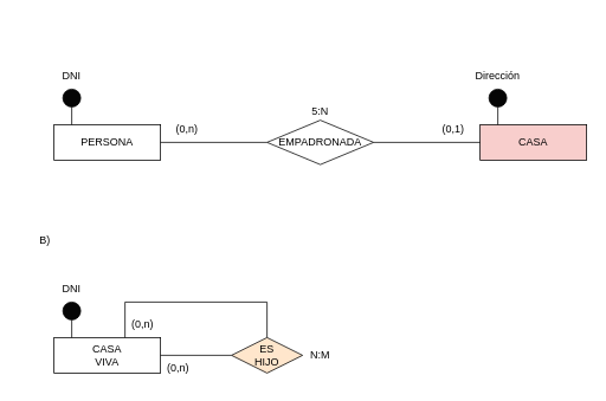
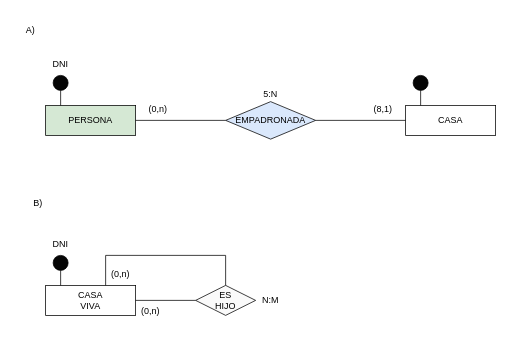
+ <mxCell id="16" value="A)" style="text;html=1;strokeColor=none;fillColor=none;align=center;verticalAlign=middle;whiteSpace=wrap;rounded=0;" parent="1" vertex="1"><mxGeometry x="20" y="20" width="40" height="40" as="geometry" /></mxCell>
- <mxCell id="14" value="Dirección" style="text;html=1;strokeColor=none;fillColor=none;align=center;verticalAlign=middle;whiteSpace=wrap;rounded=0;" parent="1" vertex="1"><mxGeometry x="530" y="70" width="60" height="30" as="geometry" /></mxCell>
- <mxCell id="8" value="(0,1)" style="text;html=1;strokeColor=none;fillColor=none;align=center;verticalAlign=middle;whiteSpace=wrap;rounded=0;" parent="1" vertex="1"><mxGeometry x="480" y="130" width="60" height="30" as="geometry" /></mxCell>
+ <mxCell id="8" value="(8,1)" style="text;html=1;strokeColor=none;fillColor=none;align=center;verticalAlign=middle;whiteSpace=wrap;rounded=0;" parent="1" vertex="1"><mxGeometry x="480" y="130" width="60" height="30" as="geometry" /></mxCell>
- <mxCell id="2" value="PERSONA" style="rounded=0;whiteSpace=wrap;html=1;" parent="1" vertex="1"><mxGeometry x="60" y="140" width="120" height="40" as="geometry" /></mxCell>
+ <mxCell id="2" value="PERSONA" style="rounded=0;whiteSpace=wrap;html=1;fillColor=#d5e8d4;" parent="1" vertex="1"><mxGeometry x="60" y="140" width="120" height="40" as="geometry" /></mxCell>
- <mxCell id="4" value="EMPADRONADA" style="rhombus;whiteSpace=wrap;html=1;" parent="1" vertex="1"><mxGeometry x="300" y="135" width="120" height="50" as="geometry" /></mxCell>
+ <mxCell id="4" value="EMPADRONADA" style="rhombus;whiteSpace=wrap;html=1;fillColor=#dae8fc;" parent="1" vertex="1"><mxGeometry x="300" y="135" width="120" height="50" as="geometry" /></mxCell>
- <mxCell id="3" value="CASA" style="rounded=0;whiteSpace=wrap;html=1;fillColor=#f8cecc;" parent="1" vertex="1"><mxGeometry x="540" y="140" width="120" height="40" as="geometry" /></mxCell>
+ <mxCell id="3" value="CASA" style="rounded=0;whiteSpace=wrap;html=1;" parent="1" vertex="1"><mxGeometry x="540" y="140" width="120" height="40" as="geometry" /></mxCell>
- <mxCell id="22" value="ES&lt;br&gt;HIJO" style="rhombus;whiteSpace=wrap;html=1;fillColor=#ffe6cc;" parent="1" vertex="1"><mxGeometry x="260" y="380" width="80" height="40" as="geometry" /></mxCell>
+ <mxCell id="22" value="ES&lt;br&gt;HIJO" style="rhombus;whiteSpace=wrap;html=1;fillColor=#FAFAFA;" parent="1" vertex="1"><mxGeometry x="260" y="380" width="80" height="40" as="geometry" /></mxCell>
